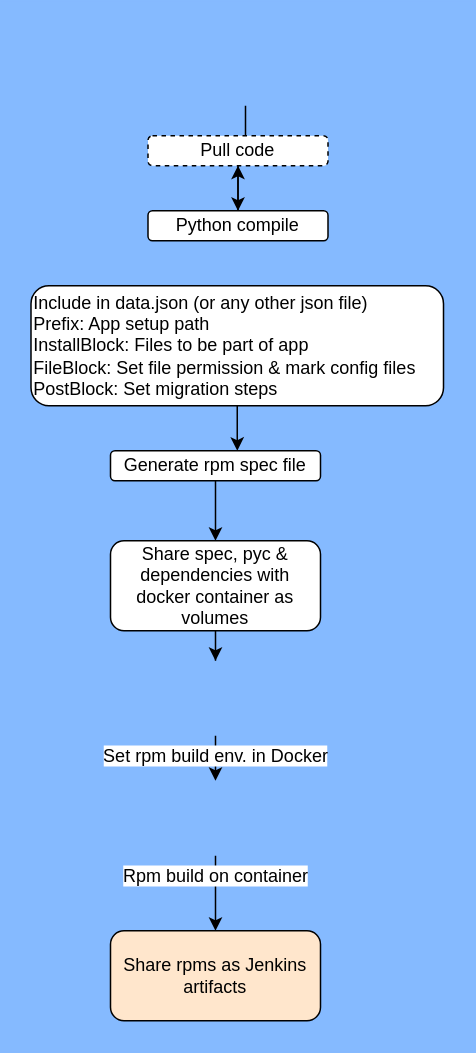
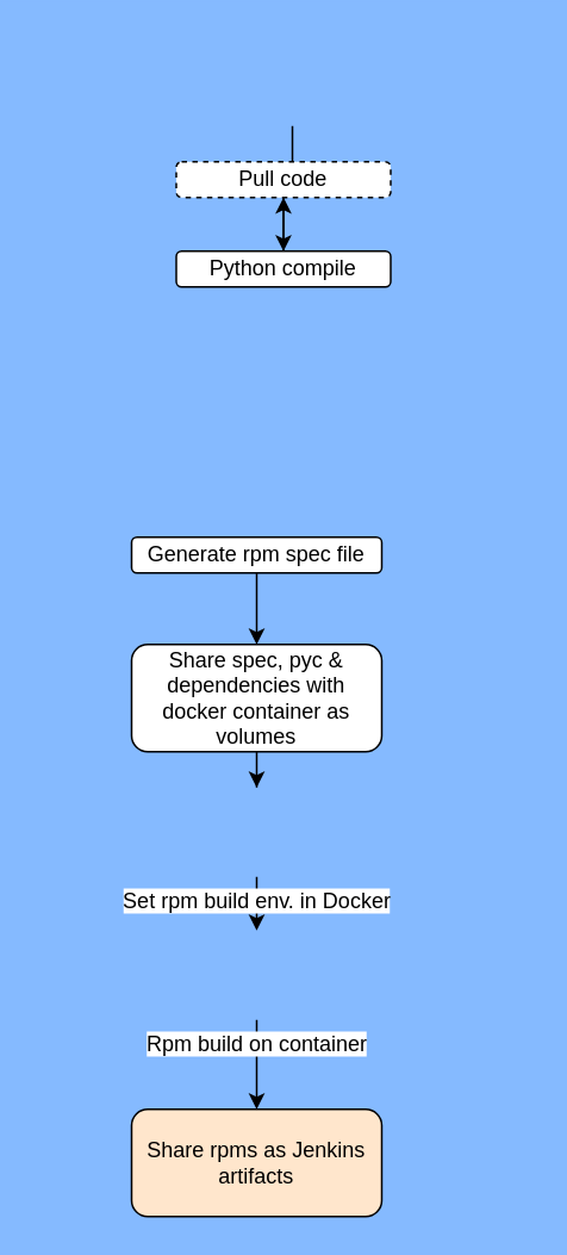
- <mxCell id="12" value="Include in data.json (or any other json file)&lt;br&gt;Prefix: App setup path&lt;br&gt;InstallBlock: Files to be part of app&lt;br&gt;FileBlock: Set file permission &amp;amp; mark config files&lt;br&gt;PostBlock: Set migration steps" style="rounded=1;whiteSpace=wrap;html=1;align=left;" vertex="1" parent="1"><mxGeometry x="20" y="190" width="275" height="80" as="geometry" /></mxCell>
- <mxCell id="11" style="edgeStyle=orthogonalEdgeStyle;rounded=0;orthogonalLoop=1;jettySize=auto;html=1;entryX=0.604;entryY=0;entryDx=0;entryDy=0;entryPerimeter=0;" edge="1" parent="1" source="12" target="14"><mxGeometry relative="1" as="geometry" /></mxCell>
